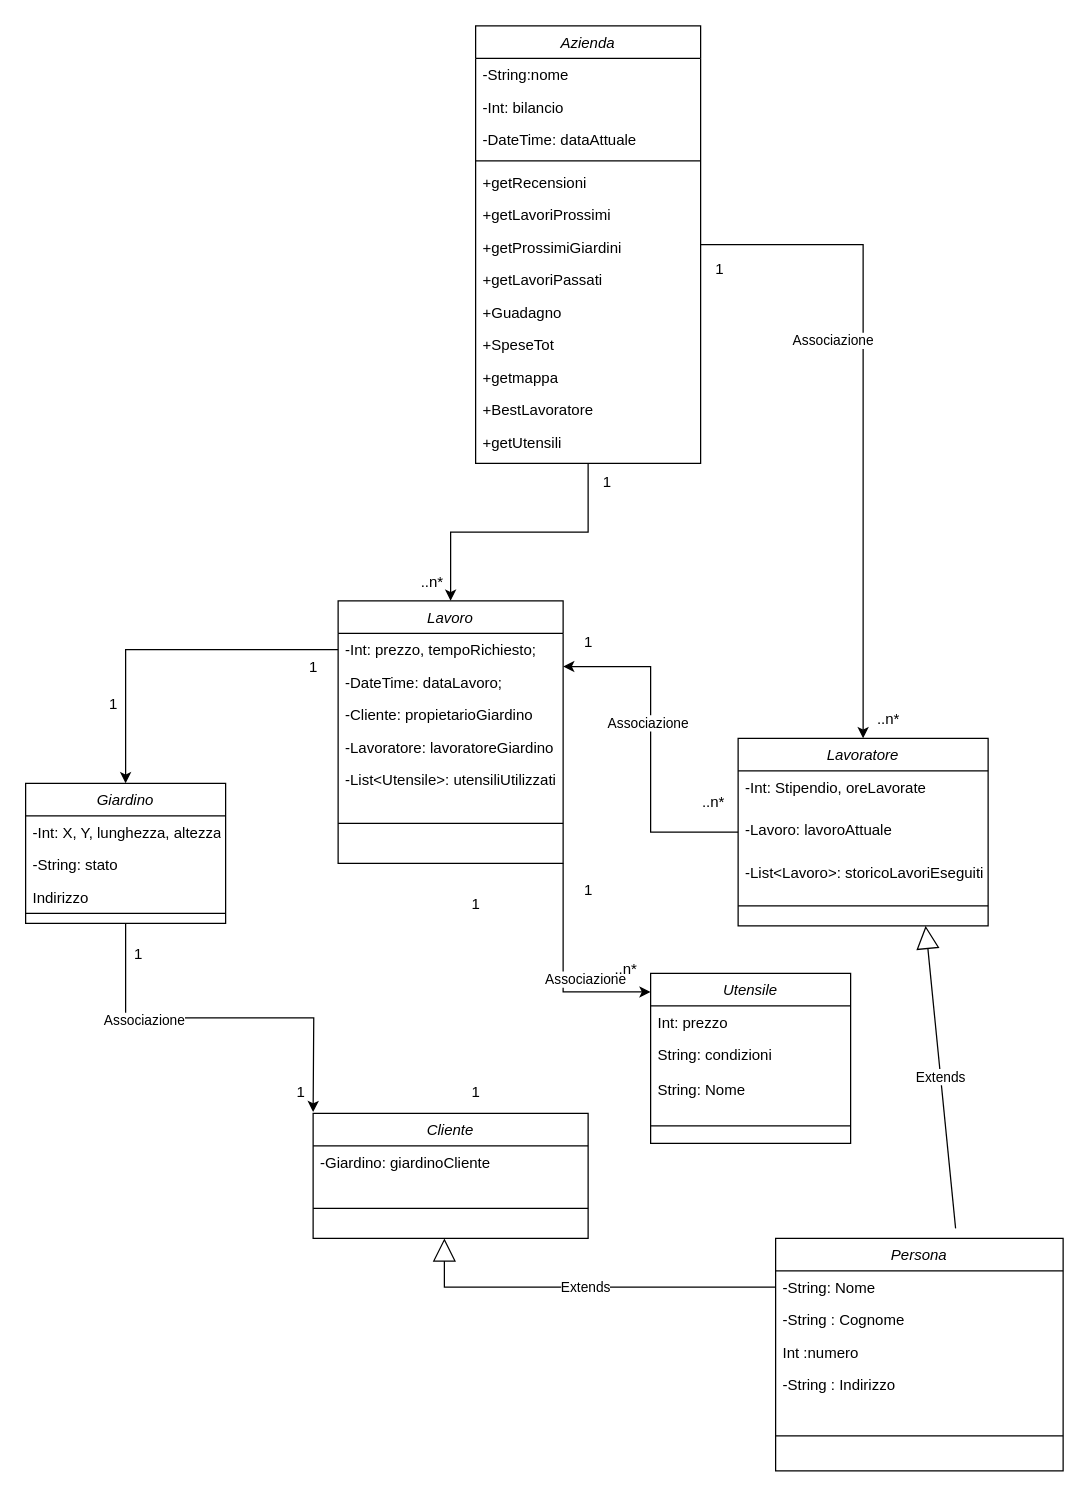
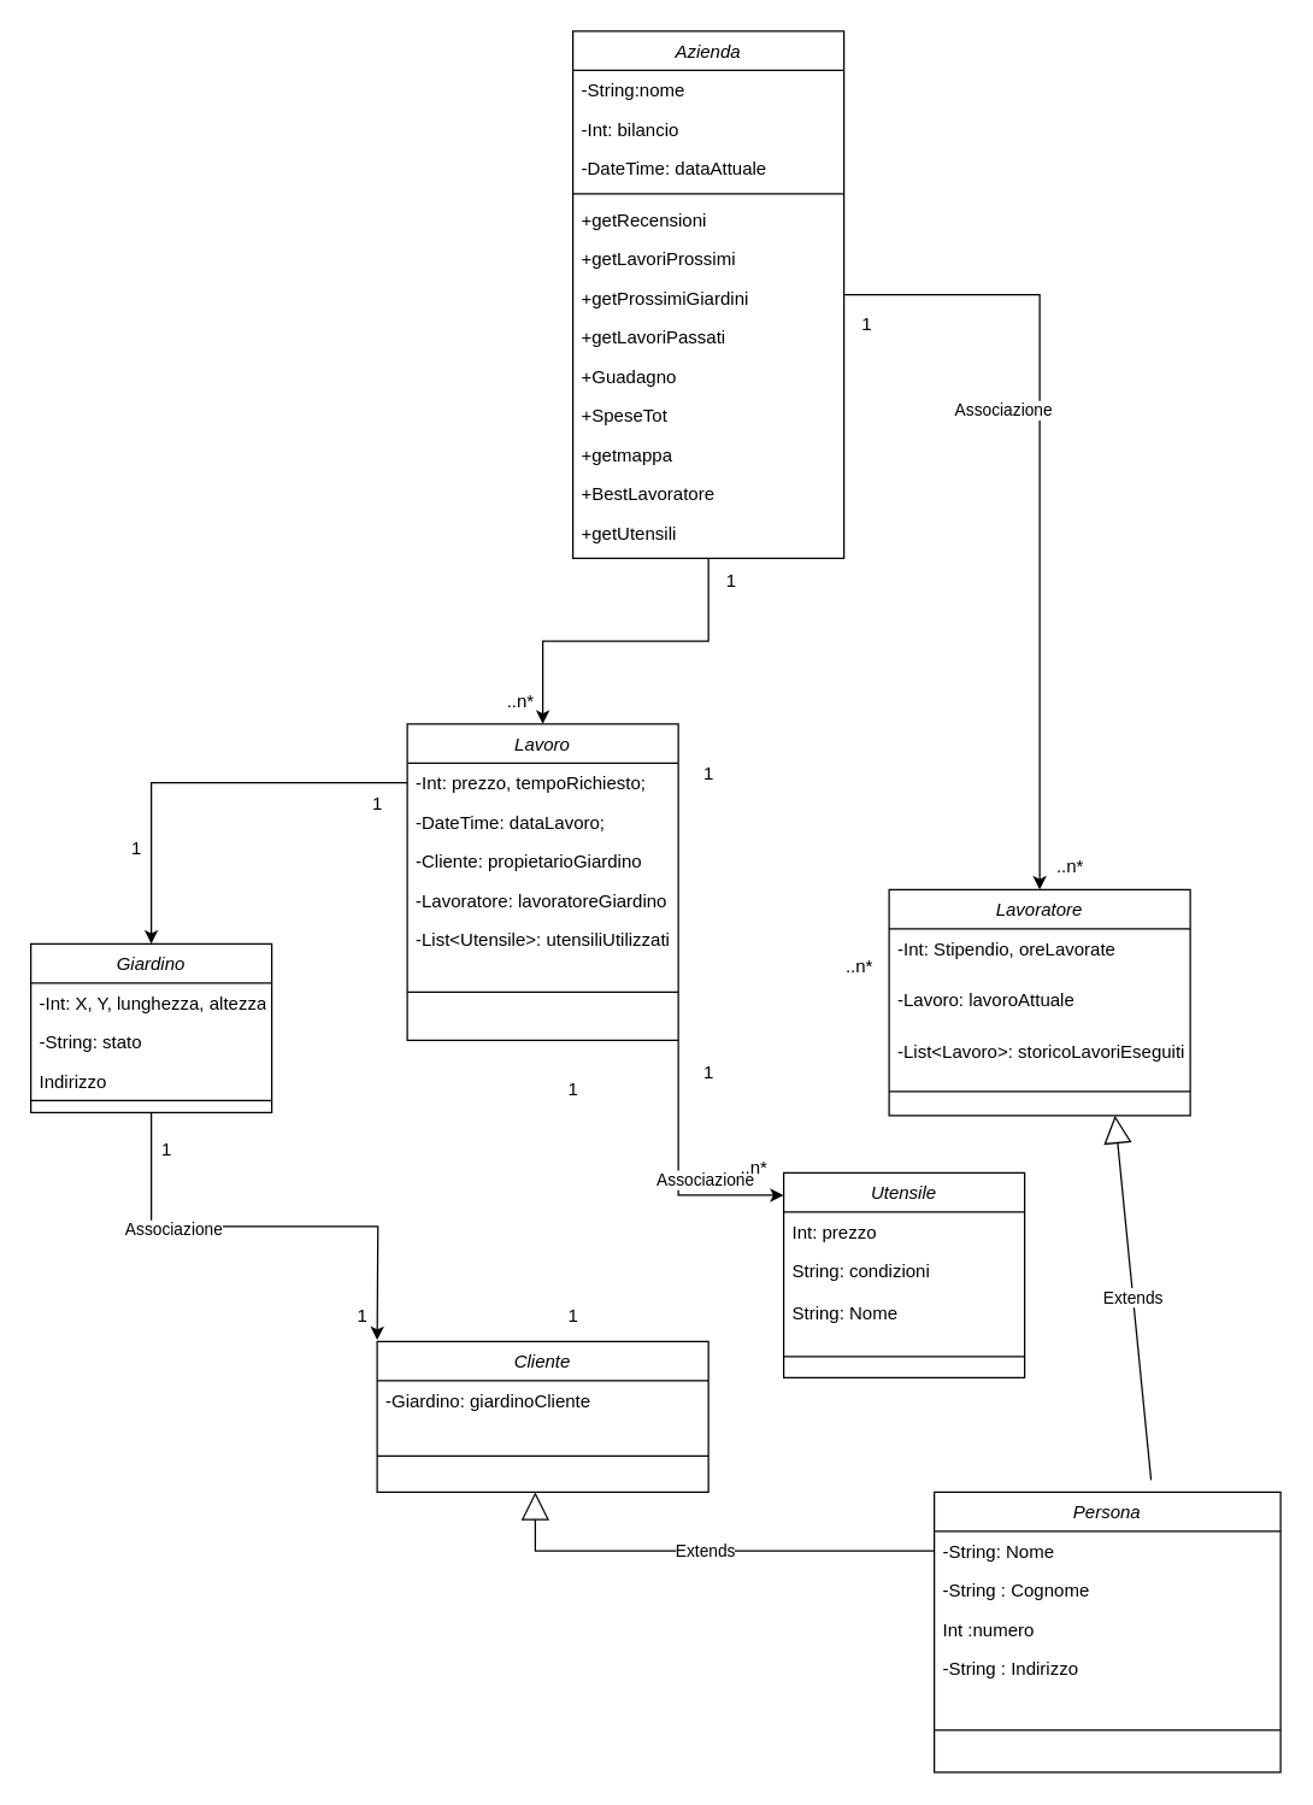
- <mxCell id="12" style="edgeStyle=orthogonalEdgeStyle;rounded=0;orthogonalLoop=1;jettySize=auto;html=1;entryX=1;entryY=0.25;entryDx=0;entryDy=0;" parent="1" source="14" target="26" edge="1"><mxGeometry relative="1" as="geometry" /></mxCell>
- <mxCell id="13" value="Associazione" style="edgeLabel;html=1;align=center;verticalAlign=middle;resizable=0;points=[];" parent="12" vertex="1" connectable="0"><mxGeometry x="0.16" y="3" relative="1" as="geometry"><mxPoint as="offset" /></mxGeometry></mxCell>
